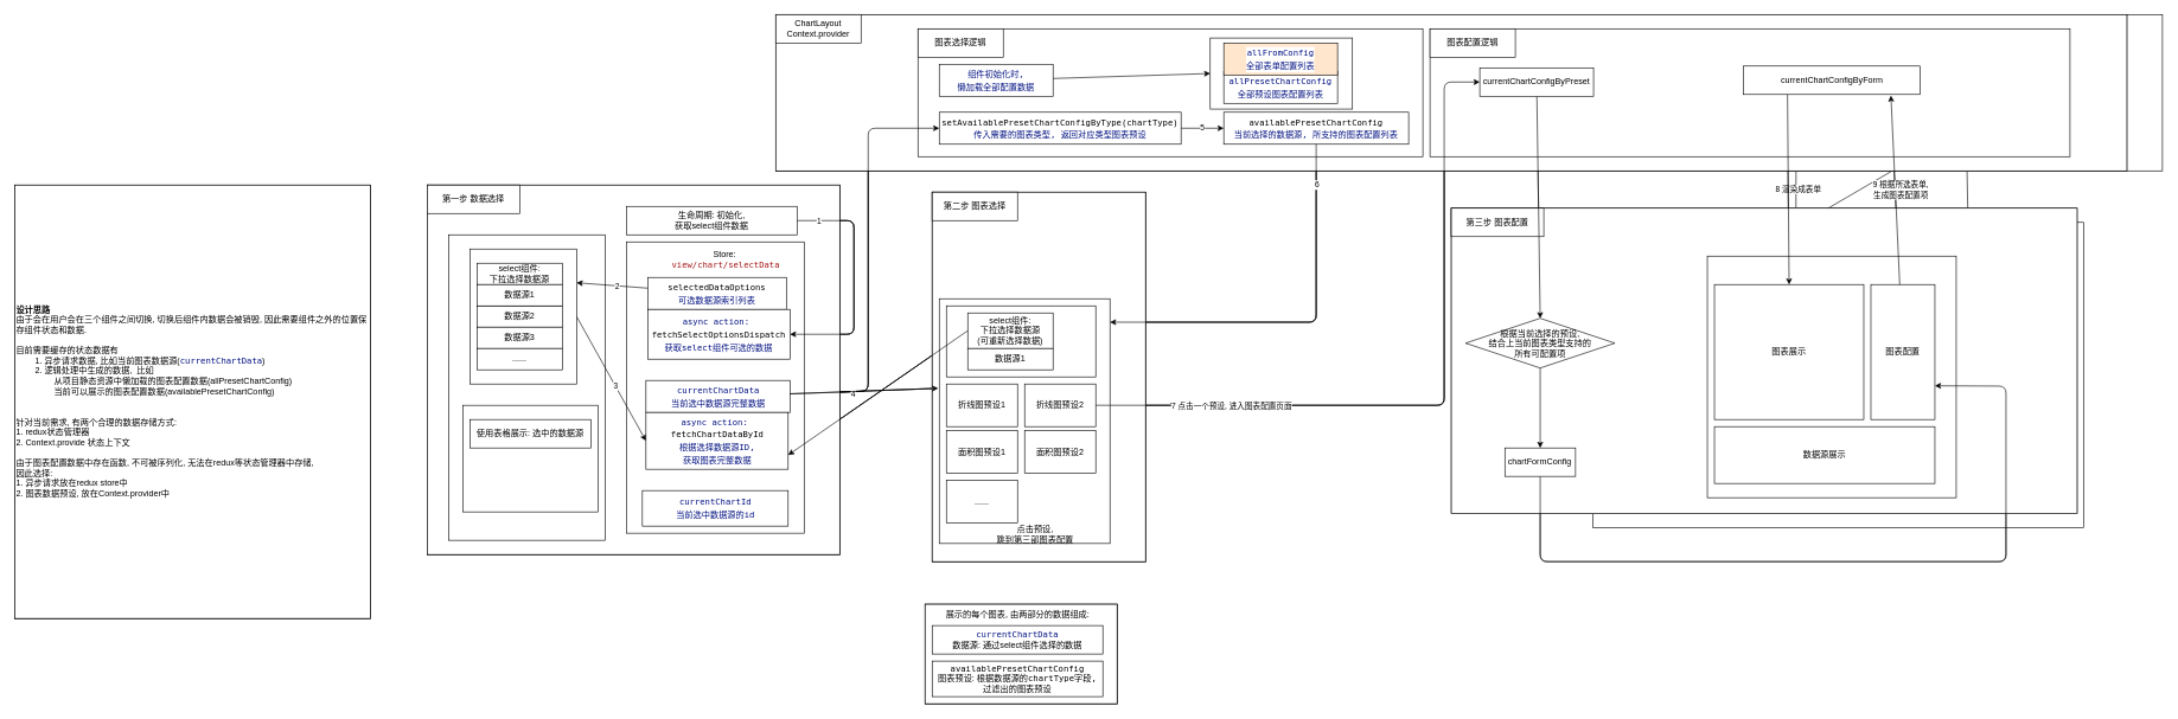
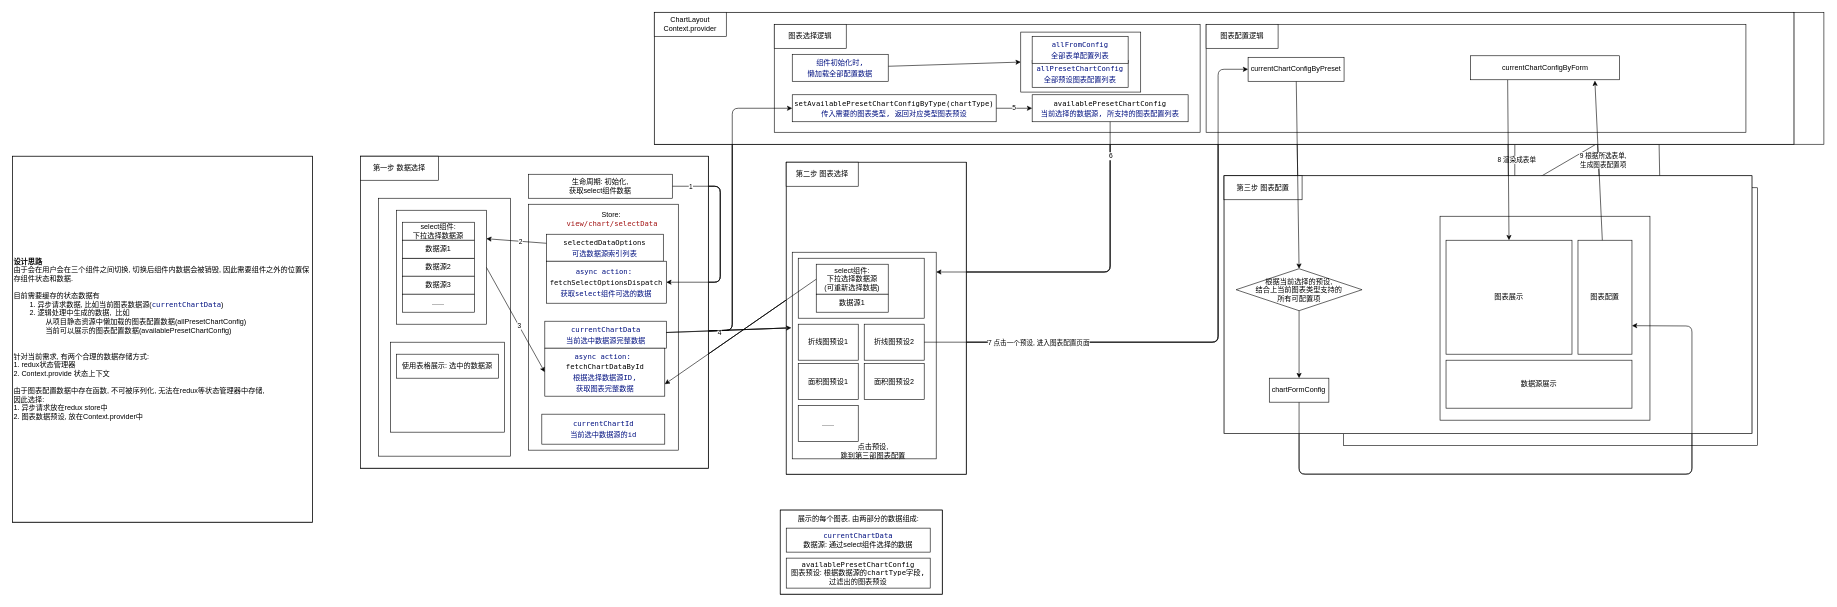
- <mxCell id="246" value="&lt;div style=&quot;color: rgb(59, 59, 59); background-color: rgb(255, 255, 255); font-family: &amp;quot;Input Mono&amp;quot;, &amp;quot;Fira Code&amp;quot;, monospace, Menlo, Monaco, &amp;quot;Courier New&amp;quot;, monospace; line-height: 18px;&quot;&gt;&lt;div style=&quot;line-height: 18px;&quot;&gt;&lt;span style=&quot;color: #001080;&quot;&gt;allFromConfig&lt;/span&gt;&lt;/div&gt;&lt;/div&gt;&lt;div style=&quot;background-color: rgb(255, 255, 255); font-family: &amp;quot;Input Mono&amp;quot;, &amp;quot;Fira Code&amp;quot;, monospace, Menlo, Monaco, &amp;quot;Courier New&amp;quot;, monospace; line-height: 18px;&quot;&gt;&lt;font color=&quot;#001080&quot;&gt;全部表单配置列表&lt;/font&gt;&lt;/div&gt;" style="rounded=0;whiteSpace=wrap;html=1;fillColor=#ffe6cc;" vertex="1" parent="1"><mxGeometry x="1720" width="160" height="45" as="geometry" y="60" /></mxCell>
+ <mxCell id="246" value="&lt;div style=&quot;color: rgb(59, 59, 59); background-color: rgb(255, 255, 255); font-family: &amp;quot;Input Mono&amp;quot;, &amp;quot;Fira Code&amp;quot;, monospace, Menlo, Monaco, &amp;quot;Courier New&amp;quot;, monospace; line-height: 18px;&quot;&gt;&lt;div style=&quot;line-height: 18px;&quot;&gt;&lt;span style=&quot;color: #001080;&quot;&gt;allFromConfig&lt;/span&gt;&lt;/div&gt;&lt;/div&gt;&lt;div style=&quot;background-color: rgb(255, 255, 255); font-family: &amp;quot;Input Mono&amp;quot;, &amp;quot;Fira Code&amp;quot;, monospace, Menlo, Monaco, &amp;quot;Courier New&amp;quot;, monospace; line-height: 18px;&quot;&gt;&lt;font color=&quot;#001080&quot;&gt;全部表单配置列表&lt;/font&gt;&lt;/div&gt;" style="rounded=0;whiteSpace=wrap;html=1;" vertex="1" parent="1"><mxGeometry x="1720" width="160" height="45" as="geometry" y="60" /></mxCell>
